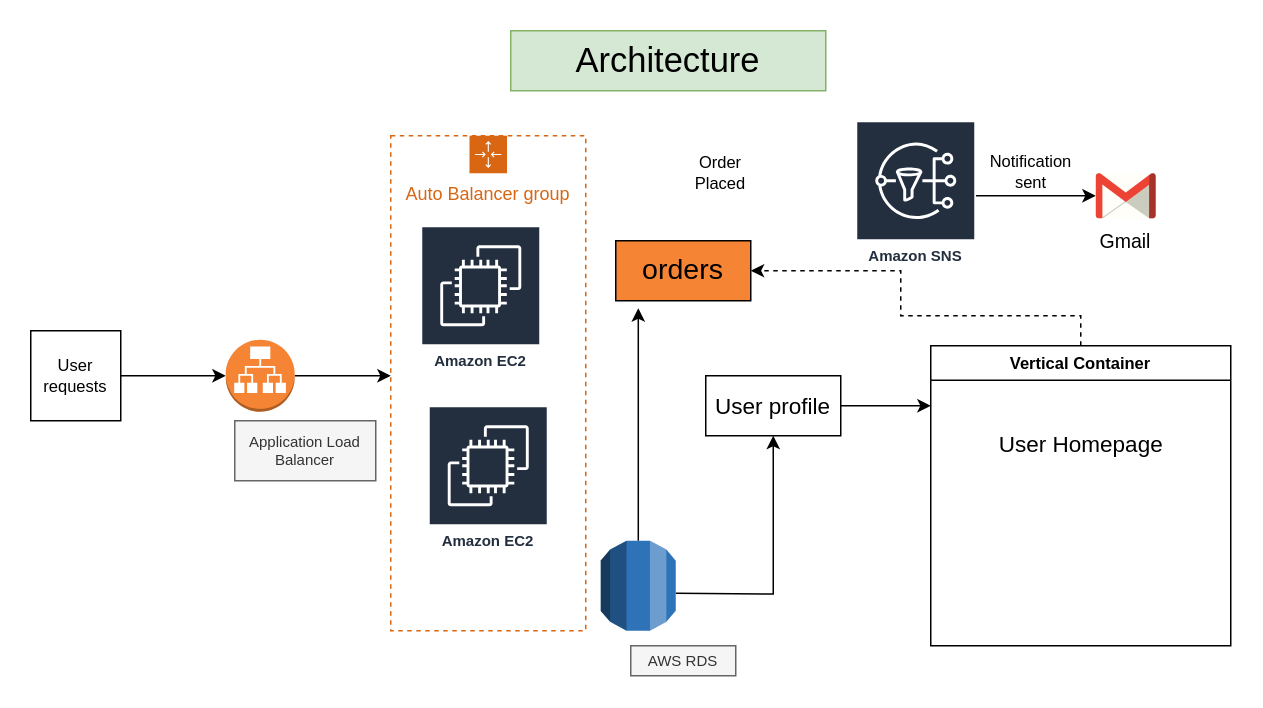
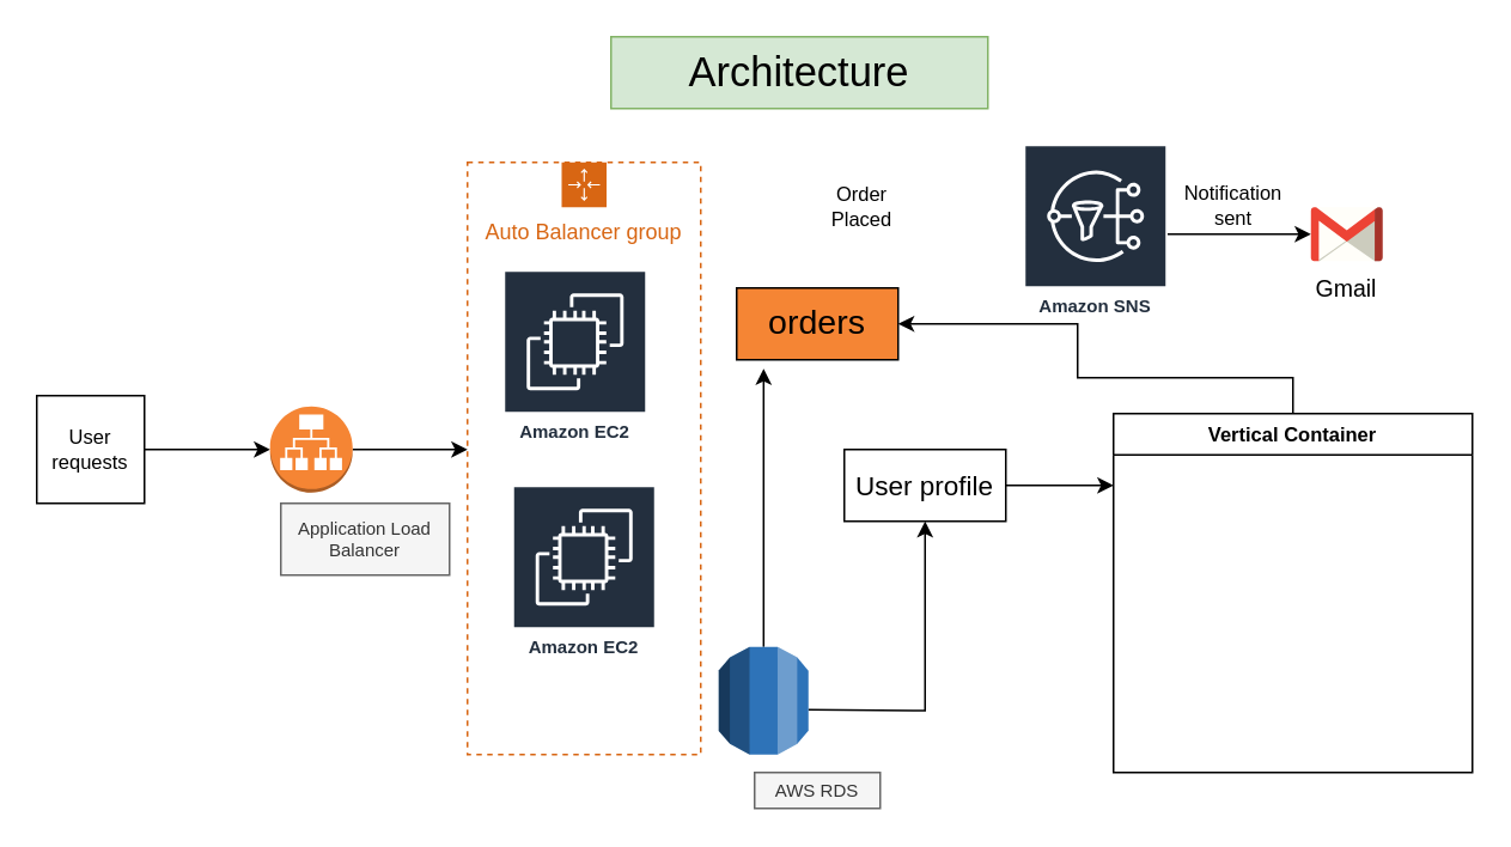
- <mxCell id="23" style="edgeStyle=orthogonalEdgeStyle;rounded=0;orthogonalLoop=1;jettySize=auto;html=1;entryX=1;entryY=0.5;entryDx=0;entryDy=0;fontSize=11;dashed=1;" edge="1" parent="1" source="24" target="11"><mxGeometry relative="1" as="geometry"><Array as="points"><mxPoint x="720" y="210" /><mxPoint x="600" y="210" /><mxPoint x="600" y="180" /></Array></mxGeometry></mxCell>
+ <mxCell id="23" style="edgeStyle=orthogonalEdgeStyle;rounded=0;orthogonalLoop=1;jettySize=auto;html=1;entryX=1;entryY=0.5;entryDx=0;entryDy=0;fontSize=11;" edge="1" parent="1" source="24" target="11"><mxGeometry relative="1" as="geometry"><Array as="points"><mxPoint x="720" y="210" /><mxPoint x="600" y="210" /><mxPoint x="600" y="180" /></Array></mxGeometry></mxCell>
- <mxCell id="25" value="User Homepage" style="text;html=1;align=center;verticalAlign=middle;resizable=0;points=[];autosize=1;strokeColor=none;fillColor=none;fontSize=15;" vertex="1" parent="24"><mxGeometry x="35" y="50" width="130" height="30" as="geometry" /></mxCell>
